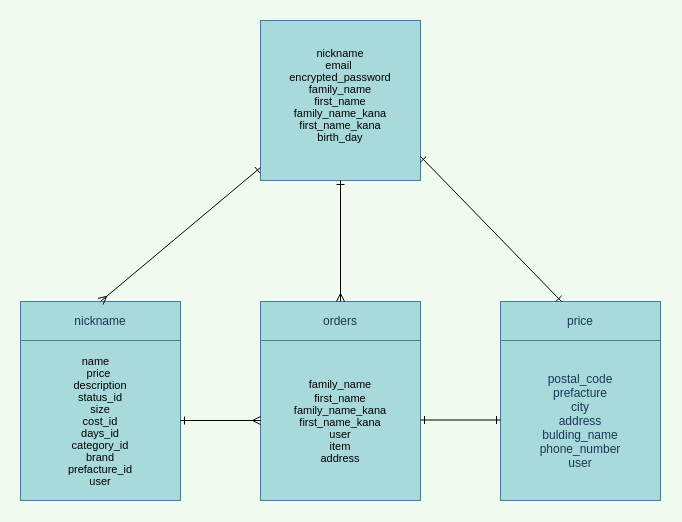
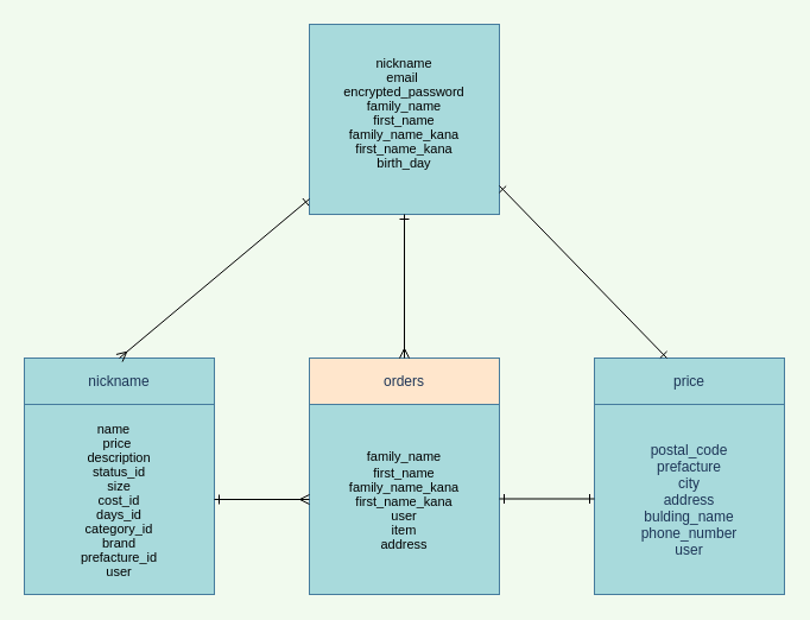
- <mxCell id="3" value="orders" style="rounded=0;whiteSpace=wrap;html=1;sketch=0;fillColor=#A8DADC;strokeColor=#457B9D;fontColor=#1D3557;" parent="1" vertex="1"><mxGeometry x="260" y="301" width="160" height="39" as="geometry" /></mxCell>
+ <mxCell id="3" value="orders" style="rounded=0;whiteSpace=wrap;html=1;sketch=0;fillColor=#ffe6cc;strokeColor=#457B9D;fontColor=#1D3557;" parent="1" vertex="1"><mxGeometry x="260" y="301" width="160" height="39" as="geometry" /></mxCell>
